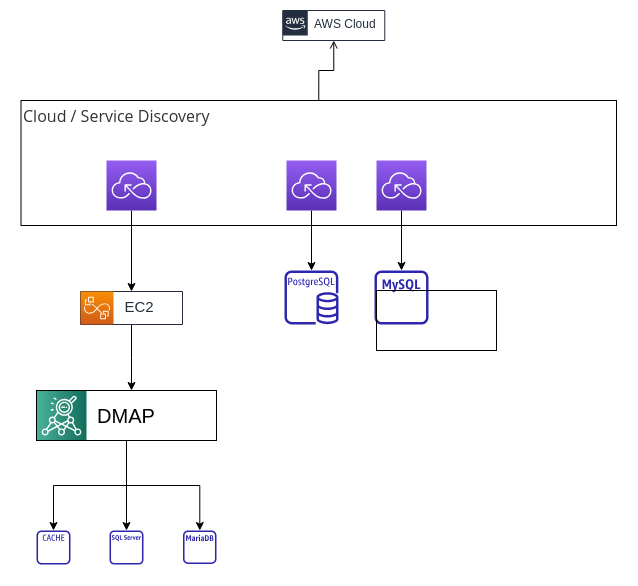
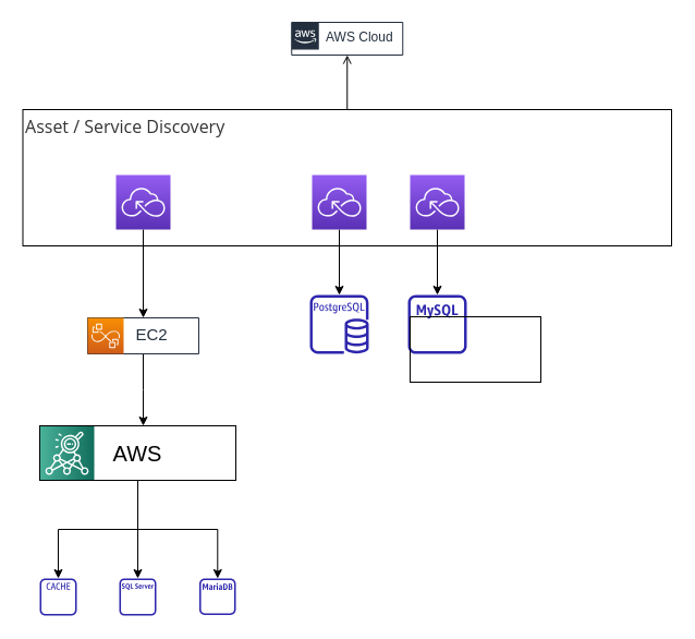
- <mxCell id="4" value="AWS Cloud" style="points=[[0,0],[0.25,0],[0.5,0],[0.75,0],[1,0],[1,0.25],[1,0.5],[1,0.75],[1,1],[0.75,1],[0.5,1],[0.25,1],[0,1],[0,0.75],[0,0.5],[0,0.25]];outlineConnect=0;gradientColor=none;html=1;whiteSpace=wrap;fontSize=12;fontStyle=0;container=1;pointerEvents=0;collapsible=0;recursiveResize=0;shape=mxgraph.aws4.group;grIcon=mxgraph.aws4.group_aws_cloud_alt;strokeColor=#232F3E;fillColor=none;verticalAlign=top;align=left;spacingLeft=30;fontColor=#232F3E;dashed=0;" vertex="1" parent="1"><mxGeometry x="282.25" y="10" width="102" height="30" as="geometry" /></mxCell>
+ <mxCell id="4" value="AWS Cloud" style="points=[[0,0],[0.25,0],[0.5,0],[0.75,0],[1,0],[1,0.25],[1,0.5],[1,0.75],[1,1],[0.75,1],[0.5,1],[0.25,1],[0,1],[0,0.75],[0,0.5],[0,0.25]];outlineConnect=0;gradientColor=none;html=1;whiteSpace=wrap;fontSize=12;fontStyle=0;container=1;pointerEvents=0;collapsible=0;recursiveResize=0;shape=mxgraph.aws4.group;grIcon=mxgraph.aws4.group_aws_cloud_alt;strokeColor=#232F3E;fillColor=none;verticalAlign=top;align=left;spacingLeft=30;fontColor=#232F3E;dashed=0;" vertex="1" parent="1"><mxGeometry x="267.25" y="20" width="102" height="30" as="geometry" /></mxCell>
- <mxCell id="12" value="&lt;span style=&quot;color: rgb(51 , 51 , 51) ; font-family: &amp;#34;open sans&amp;#34; , &amp;#34;clear sans&amp;#34; , &amp;#34;helvetica neue&amp;#34; , &amp;#34;helvetica&amp;#34; , &amp;#34;arial&amp;#34; , &amp;#34;segoe ui emoji&amp;#34; , sans-serif ; font-size: 16px ; font-style: normal ; font-weight: 400 ; letter-spacing: normal ; text-align: left ; text-indent: 0px ; text-transform: none ; word-spacing: 0px ; background-color: rgb(255 , 255 , 255) ; display: inline ; float: none&quot;&gt;Cloud / Service Discovery&lt;/span&gt;" style="rounded=0;whiteSpace=wrap;html=1;gradientColor=none;fillColor=none;align=left;verticalAlign=top;" vertex="1" parent="1"><mxGeometry x="20.5" y="100" width="595.5" height="125" as="geometry" /></mxCell>
+ <mxCell id="12" value="&lt;span style=&quot;color: rgb(51 , 51 , 51) ; font-family: &amp;#34;open sans&amp;#34; , &amp;#34;clear sans&amp;#34; , &amp;#34;helvetica neue&amp;#34; , &amp;#34;helvetica&amp;#34; , &amp;#34;arial&amp;#34; , &amp;#34;segoe ui emoji&amp;#34; , sans-serif ; font-size: 16px ; font-style: normal ; font-weight: 400 ; letter-spacing: normal ; text-align: left ; text-indent: 0px ; text-transform: none ; word-spacing: 0px ; background-color: rgb(255 , 255 , 255) ; display: inline ; float: none&quot;&gt;Asset / Service Discovery&lt;/span&gt;" style="rounded=0;whiteSpace=wrap;html=1;gradientColor=none;fillColor=none;align=left;verticalAlign=top;" vertex="1" parent="1"><mxGeometry x="20.5" y="100" width="595.5" height="125" as="geometry" /></mxCell>
- <mxCell id="21" value="DMAP" style="rounded=0;whiteSpace=wrap;html=1;fontSize=20;fillColor=none;gradientColor=none;" vertex="1" parent="1"><mxGeometry x="36" y="390" width="180" height="50" as="geometry" /></mxCell>
+ <mxCell id="21" value="AWS" style="rounded=0;whiteSpace=wrap;html=1;fontSize=20;fillColor=none;gradientColor=none;" vertex="1" parent="1"><mxGeometry x="36" y="390" width="180" height="50" as="geometry" /></mxCell>
